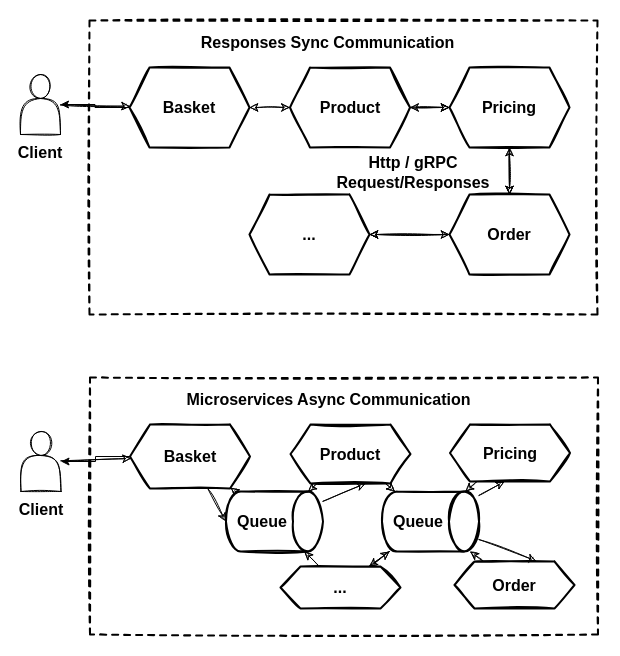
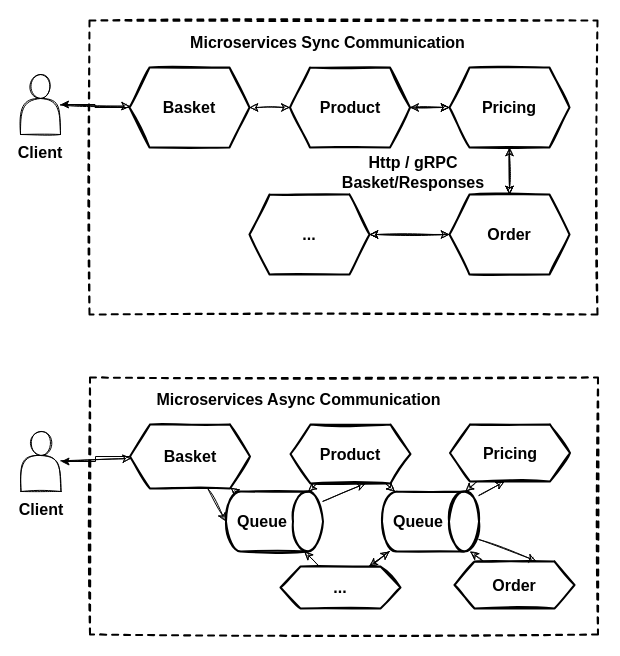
- <mxCell id="6" value="Responses Sync Communication" style="text;html=1;strokeColor=none;fillColor=none;align=center;verticalAlign=middle;whiteSpace=wrap;rounded=0;sketch=1;fontStyle=1;fontSize=16;" vertex="1" parent="1"><mxGeometry x="162" y="32" width="331.25" height="20" as="geometry" /></mxCell>
+ <mxCell id="6" value="Microservices Sync Communication" style="text;html=1;strokeColor=none;fillColor=none;align=center;verticalAlign=middle;whiteSpace=wrap;rounded=0;sketch=1;fontStyle=1;fontSize=16;" vertex="1" parent="1"><mxGeometry x="162" y="32" width="331.25" height="20" as="geometry" /></mxCell>
- <mxCell id="20" value="Http / gRPC Request/Responses" style="text;html=1;strokeColor=none;fillColor=none;align=center;verticalAlign=middle;whiteSpace=wrap;rounded=0;sketch=1;fontStyle=1;fontSize=16;" vertex="1" parent="1"><mxGeometry x="312" y="162" width="202" height="20" as="geometry" /></mxCell>
+ <mxCell id="20" value="Http / gRPC Basket/Responses" style="text;html=1;strokeColor=none;fillColor=none;align=center;verticalAlign=middle;whiteSpace=wrap;rounded=0;sketch=1;fontStyle=1;fontSize=16;" vertex="1" parent="1"><mxGeometry x="312" y="162" width="202" height="20" as="geometry" /></mxCell>
- <mxCell id="25" value="Microservices Async Communication" style="text;html=1;strokeColor=none;fillColor=none;align=center;verticalAlign=middle;whiteSpace=wrap;rounded=0;sketch=1;fontStyle=1;fontSize=16;" vertex="1" parent="1"><mxGeometry x="162.5" y="389" width="331.25" height="20" as="geometry" /></mxCell>
+ <mxCell id="25" value="Microservices Async Communication" style="text;html=1;strokeColor=none;fillColor=none;align=center;verticalAlign=middle;whiteSpace=wrap;rounded=0;sketch=1;fontStyle=1;fontSize=16;" vertex="1" parent="1"><mxGeometry x="132.5" y="389" width="331.25" height="20" as="geometry" /></mxCell>
